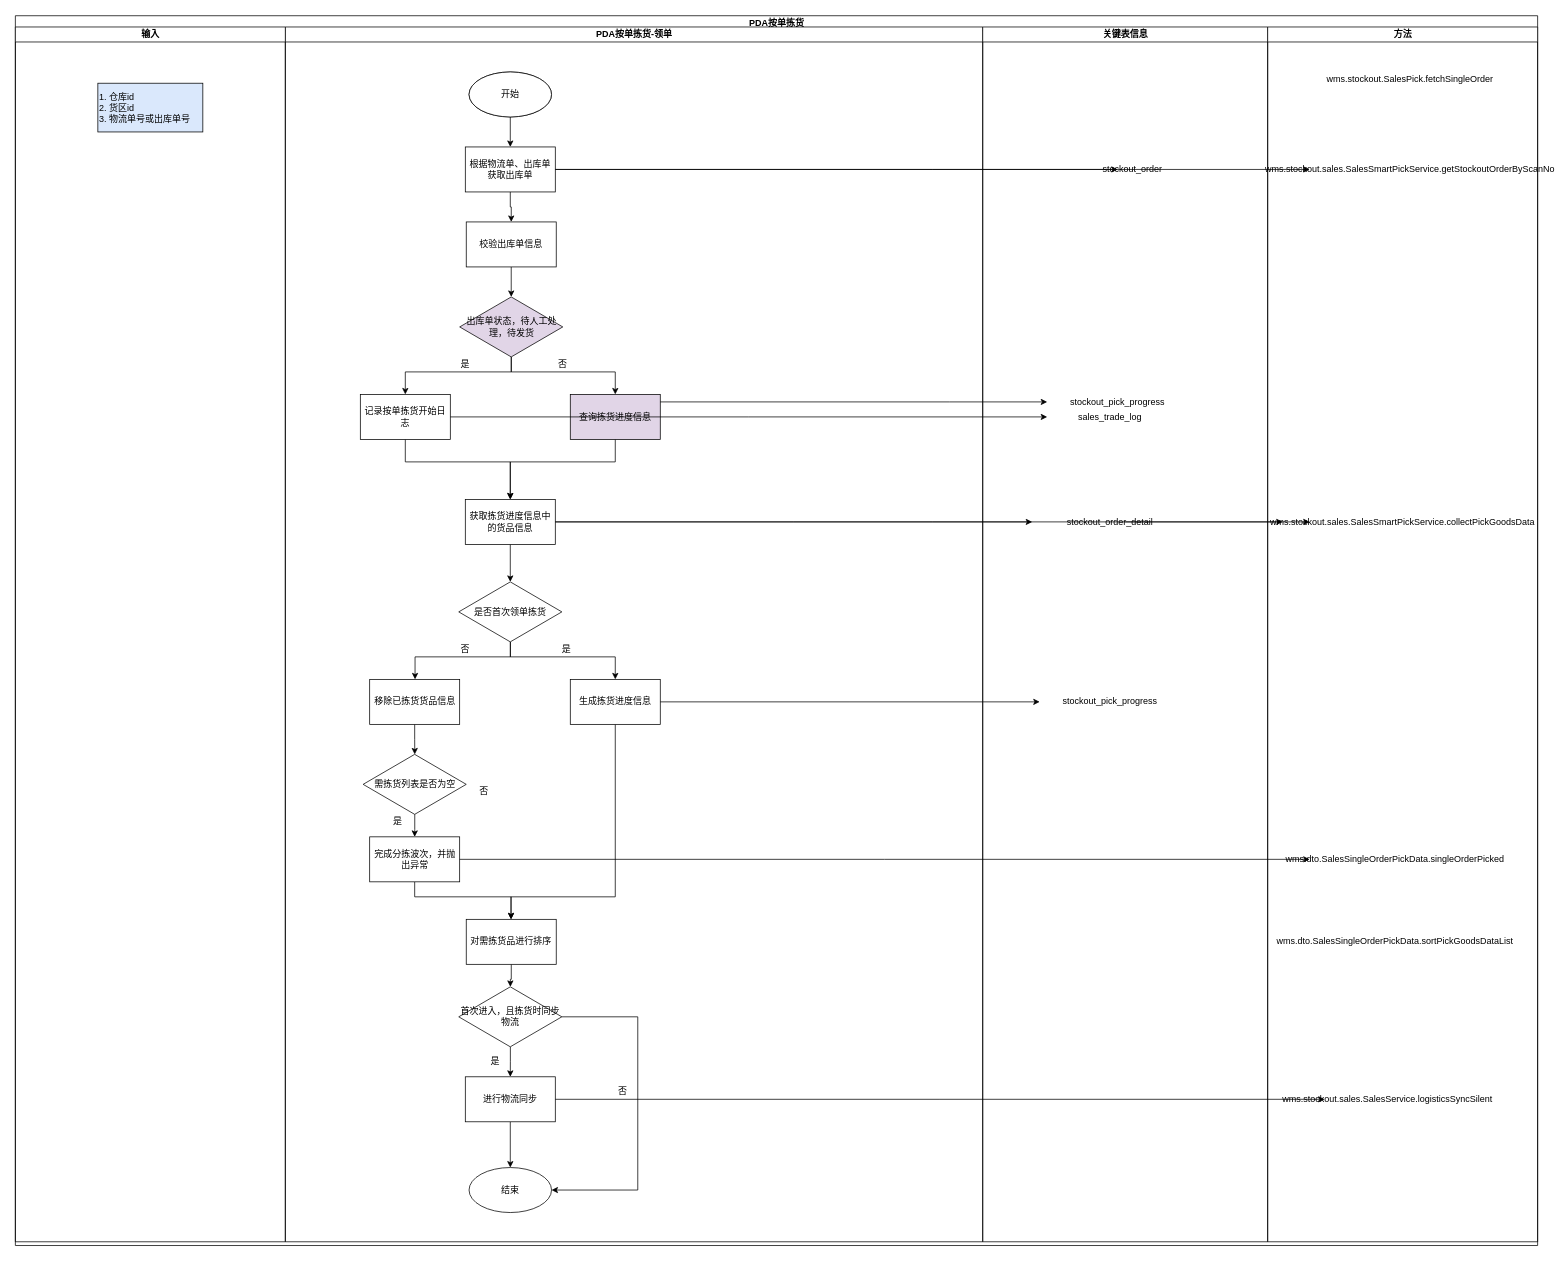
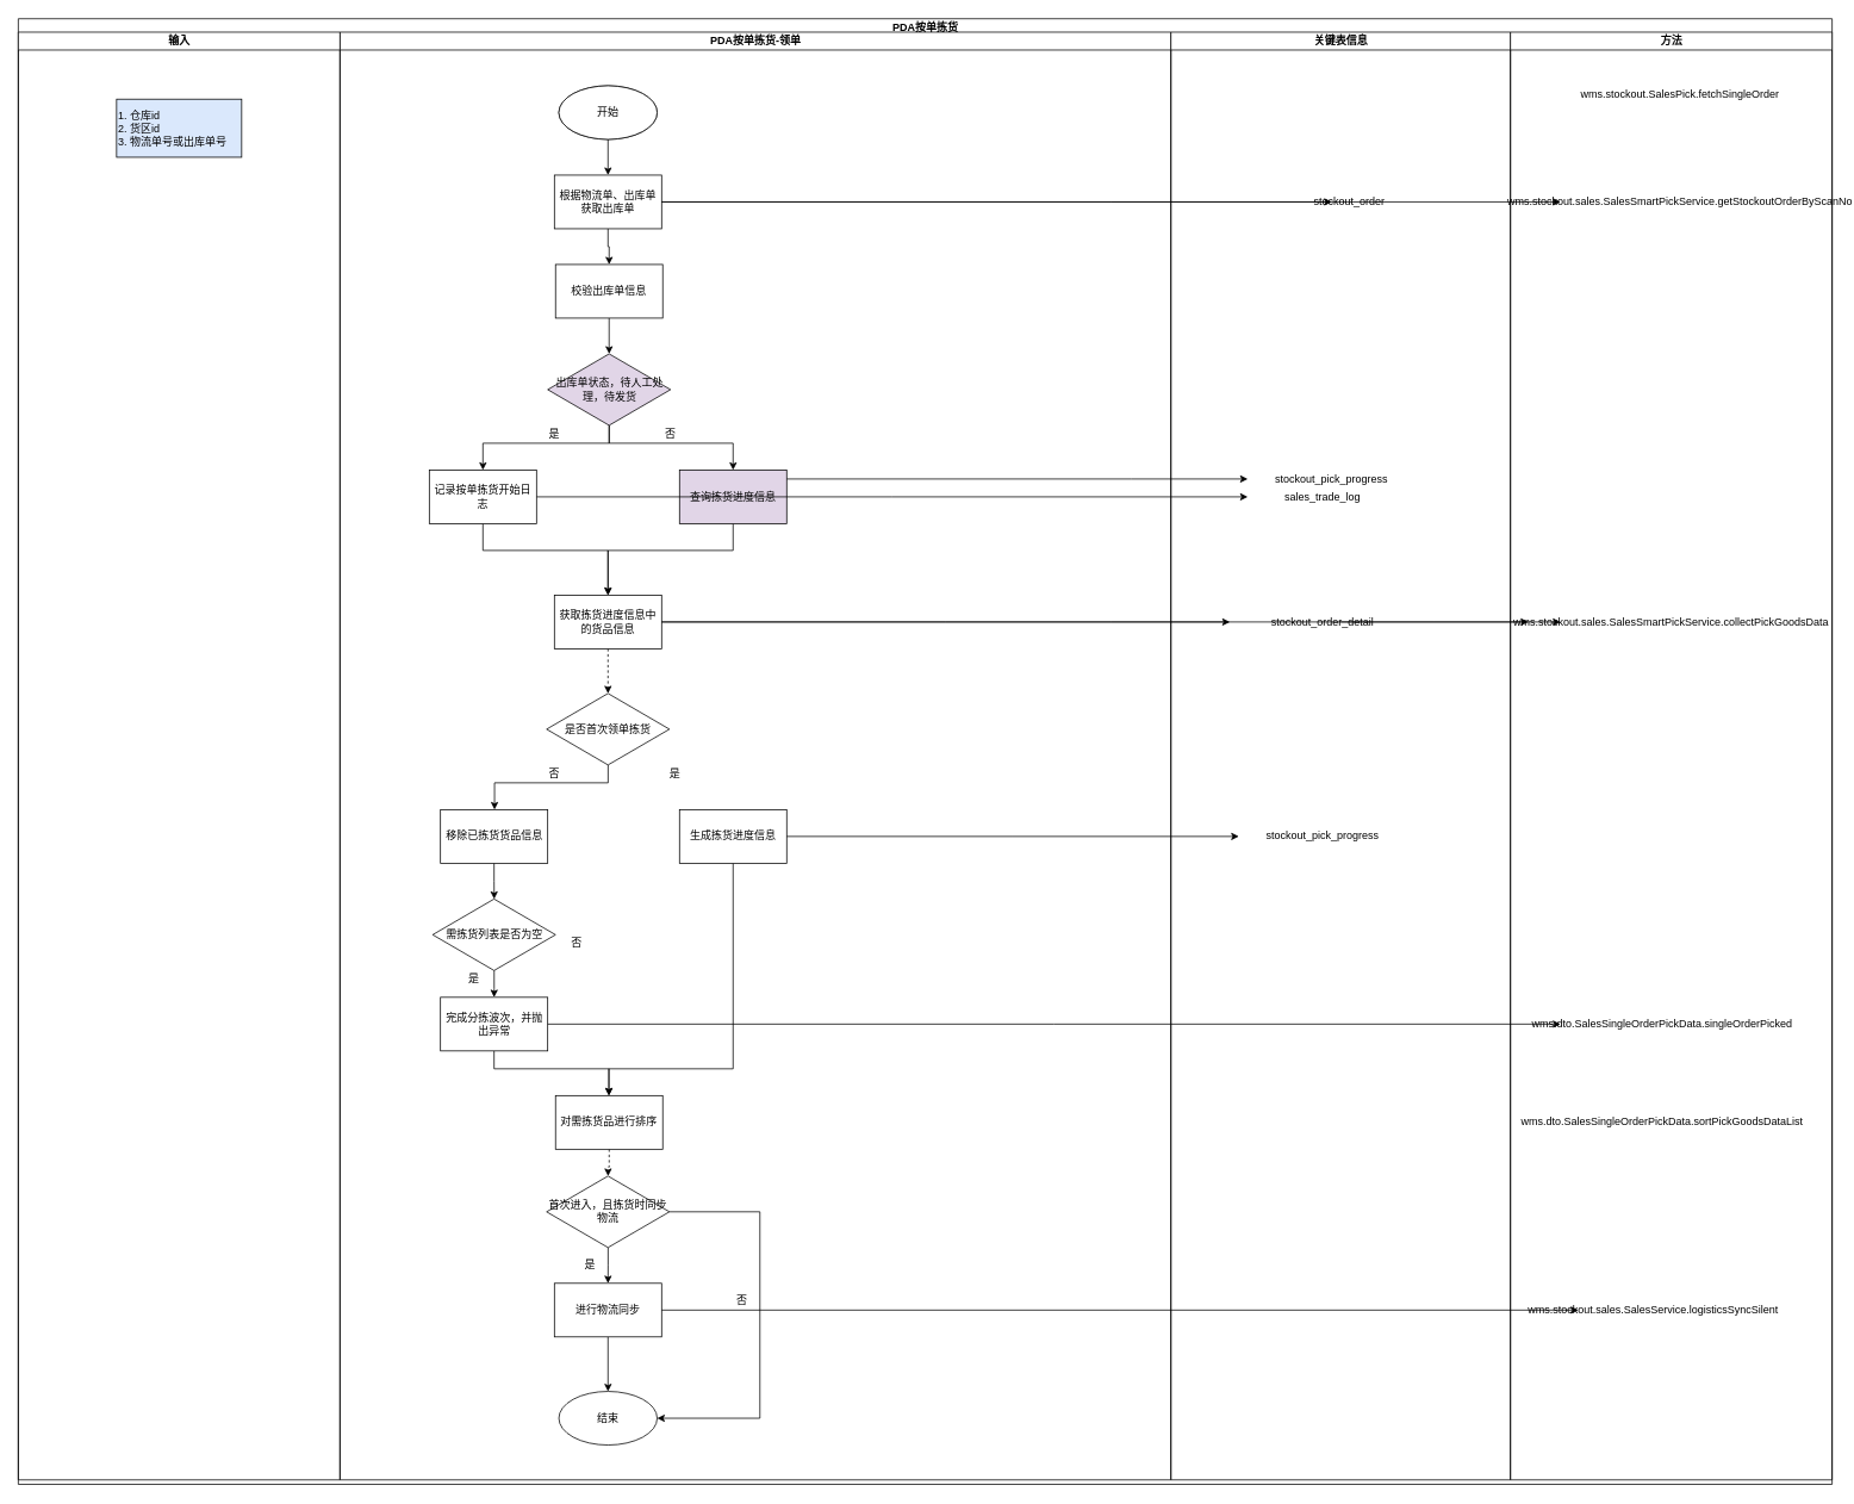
- <mxCell id="18" style="edgeStyle=orthogonalEdgeStyle;rounded=0;orthogonalLoop=1;jettySize=auto;html=1;entryX=0.5;entryY=0;entryDx=0;entryDy=0;" parent="3" source="19" target="22" edge="1"><mxGeometry relative="1" as="geometry" /></mxCell>
+ <mxCell id="18" style="edgeStyle=orthogonalEdgeStyle;rounded=0;orthogonalLoop=1;jettySize=auto;html=1;entryX=0.5;entryY=0;entryDx=0;entryDy=0;dashed=1;" parent="3" source="19" target="22" edge="1"><mxGeometry relative="1" as="geometry" /></mxCell>
- <mxCell id="20" style="edgeStyle=orthogonalEdgeStyle;rounded=0;orthogonalLoop=1;jettySize=auto;html=1;" parent="3" source="22" target="26" edge="1"><mxGeometry relative="1" as="geometry"><Array as="points"><mxPoint x="300" y="840" /><mxPoint x="440" y="840" /></Array></mxGeometry></mxCell>
- <mxCell id="45" style="edgeStyle=orthogonalEdgeStyle;rounded=0;orthogonalLoop=1;jettySize=auto;html=1;" parent="3" source="46" target="31" edge="1"><mxGeometry relative="1" as="geometry" /></mxCell>
+ <mxCell id="45" style="edgeStyle=orthogonalEdgeStyle;rounded=0;orthogonalLoop=1;jettySize=auto;html=1;dashed=1;" parent="3" source="46" target="31" edge="1"><mxGeometry relative="1" as="geometry" /></mxCell>
